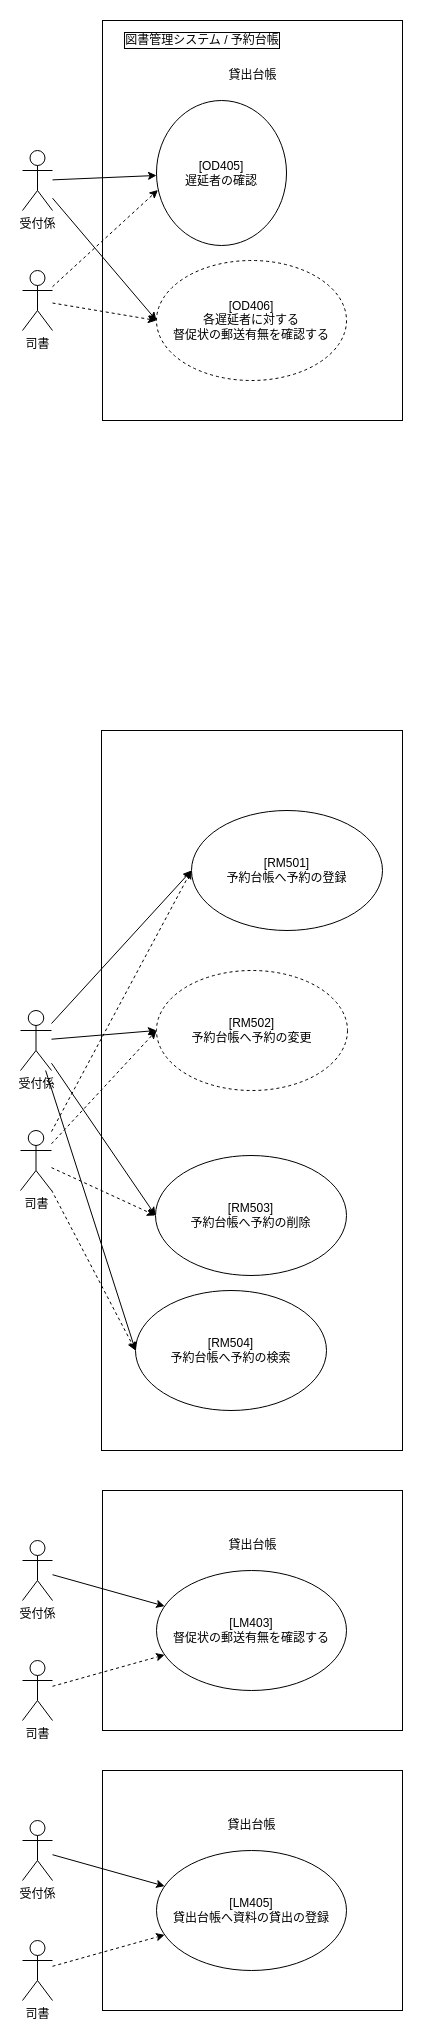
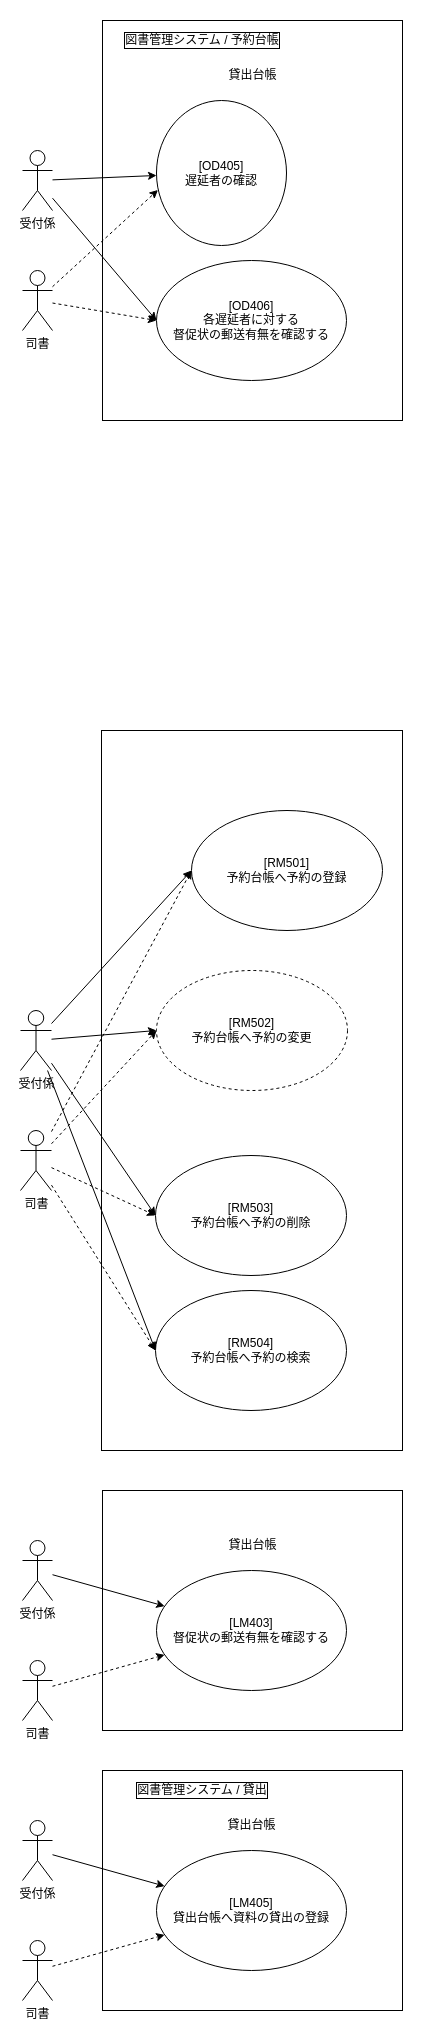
- <mxCell id="42" value="[OD406]&lt;br&gt;各遅延者に対する&lt;br&gt;督促状の郵送有無を確認する" style="ellipse;whiteSpace=wrap;html=1;labelBorderColor=none;fillColor=none;dashed=1;" parent="1" vertex="1"><mxGeometry x="156" y="260" width="190" height="120" as="geometry" /></mxCell>
+ <mxCell id="42" value="[OD406]&lt;br&gt;各遅延者に対する&lt;br&gt;督促状の郵送有無を確認する" style="ellipse;whiteSpace=wrap;html=1;labelBorderColor=none;fillColor=none;" parent="1" vertex="1"><mxGeometry x="156" y="260" width="190" height="120" as="geometry" /></mxCell>
- <mxCell id="25" value="[RM504]&lt;br&gt;予約台帳へ予約の検索" style="ellipse;whiteSpace=wrap;html=1;labelBorderColor=none;fillColor=none;" parent="1" vertex="1"><mxGeometry x="135" y="1290" width="191" height="120" as="geometry" /></mxCell>
+ <mxCell id="25" value="[RM504]&lt;br&gt;予約台帳へ予約の検索" style="ellipse;whiteSpace=wrap;html=1;labelBorderColor=none;fillColor=none;" parent="1" vertex="1"><mxGeometry x="155" y="1290" width="191" height="120" as="geometry" /></mxCell>
+ <mxCell id="37" value="図書管理システム / 貸出" style="text;html=1;strokeColor=none;fillColor=none;align=center;verticalAlign=middle;whiteSpace=wrap;rounded=0;labelBorderColor=default;" parent="1" vertex="1"><mxGeometry x="102" y="1770" width="200" height="40" as="geometry" /></mxCell>
